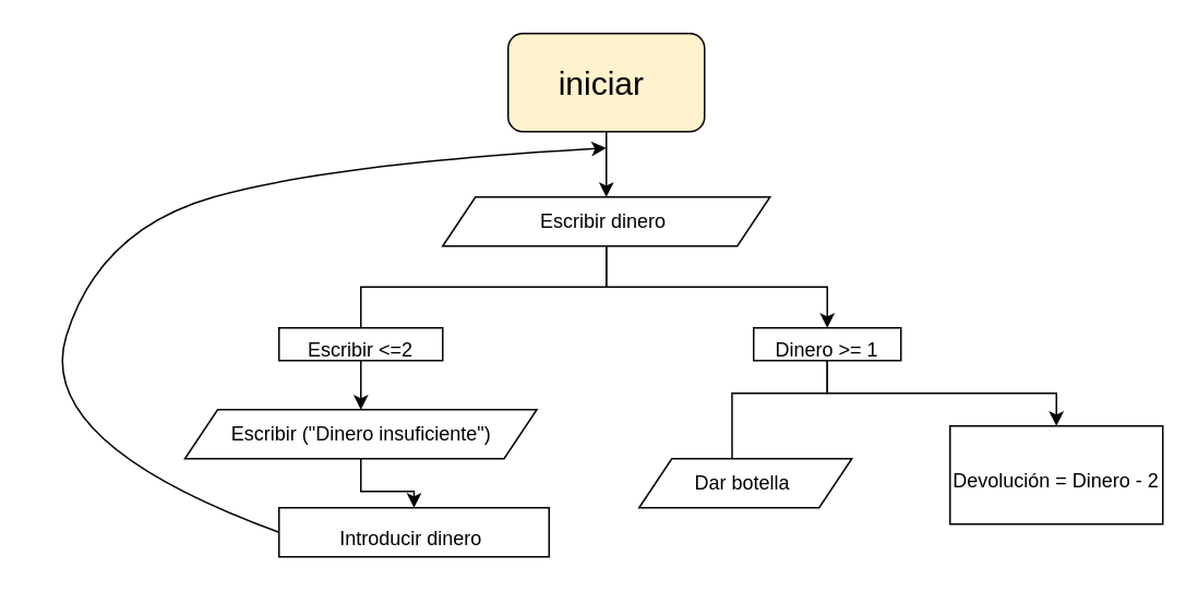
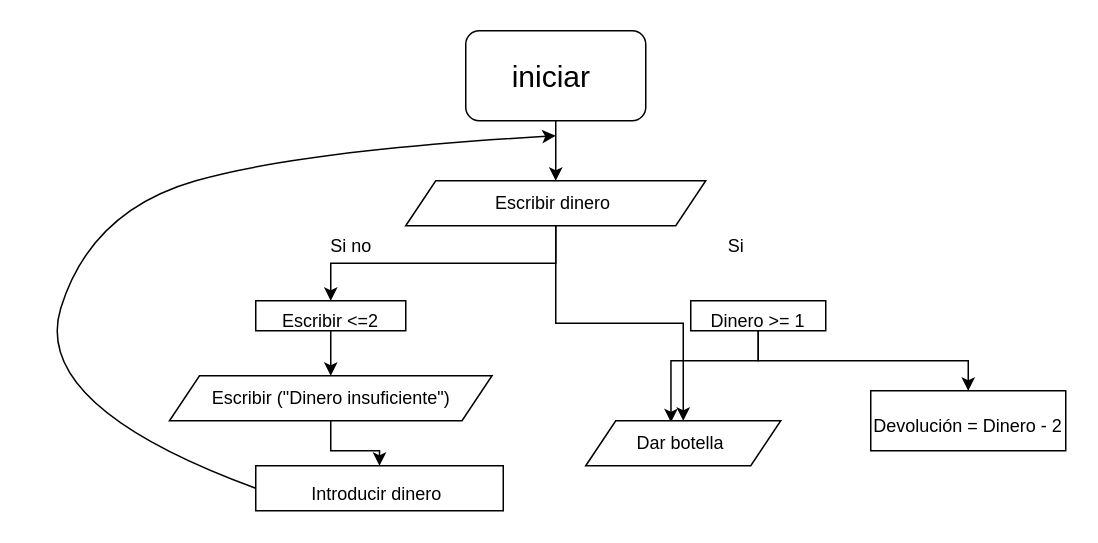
- <mxCell id="2" value="&lt;font style=&quot;font-size: 20px;&quot;&gt;iniciar&amp;nbsp;&lt;/font&gt;" style="rounded=1;whiteSpace=wrap;html=1;fillColor=#fff2cc;" parent="1" vertex="1"><mxGeometry x="310" y="20" width="120" height="60" as="geometry" /></mxCell>
+ <mxCell id="2" value="&lt;font style=&quot;font-size: 20px;&quot;&gt;iniciar&amp;nbsp;&lt;/font&gt;" style="rounded=1;whiteSpace=wrap;html=1;" parent="1" vertex="1"><mxGeometry x="310" y="20" width="120" height="60" as="geometry" /></mxCell>
+ <mxCell id="11" value="&lt;font style=&quot;font-size: 12px;&quot;&gt;Si no&amp;nbsp;&lt;/font&gt;" style="text;html=1;align=center;verticalAlign=middle;resizable=0;points=[];autosize=1;strokeColor=none;fillColor=none;fontSize=20;" parent="1" vertex="1"><mxGeometry x="210" y="140" width="50" height="40" as="geometry" /></mxCell>
+ <mxCell id="10" value="&lt;font style=&quot;font-size: 12px;&quot;&gt;Si&lt;/font&gt;" style="text;html=1;align=center;verticalAlign=middle;resizable=0;points=[];autosize=1;strokeColor=none;fillColor=none;fontSize=20;" parent="1" vertex="1"><mxGeometry x="475" y="140" width="30" height="40" as="geometry" /></mxCell>
- <mxCell id="4" style="edgeStyle=orthogonalEdgeStyle;rounded=0;orthogonalLoop=1;jettySize=auto;html=1;exitX=0.5;exitY=1;exitDx=0;exitDy=0;fontSize=12;" parent="1" source="5" target="9" edge="1"><mxGeometry relative="1" as="geometry" /></mxCell>
+ <mxCell id="4" style="edgeStyle=orthogonalEdgeStyle;rounded=0;orthogonalLoop=1;jettySize=auto;html=1;exitX=0.5;exitY=1;exitDx=0;exitDy=0;fontSize=12;" parent="1" source="5" target="18" edge="1"><mxGeometry relative="1" as="geometry" /></mxCell>
- <mxCell id="6" style="edgeStyle=orthogonalEdgeStyle;rounded=0;orthogonalLoop=1;jettySize=auto;html=1;entryX=0.5;entryY=0;entryDx=0;entryDy=0;fontSize=20;exitX=0.5;exitY=1;exitDx=0;exitDy=0;endArrow=none;" parent="1" source="5" target="13" edge="1"><mxGeometry relative="1" as="geometry"><mxPoint x="360" y="160" as="sourcePoint" /></mxGeometry></mxCell>
+ <mxCell id="6" style="edgeStyle=orthogonalEdgeStyle;rounded=0;orthogonalLoop=1;jettySize=auto;html=1;entryX=0.5;entryY=0;entryDx=0;entryDy=0;fontSize=20;exitX=0.5;exitY=1;exitDx=0;exitDy=0;" parent="1" source="5" target="13" edge="1"><mxGeometry relative="1" as="geometry"><mxPoint x="360" y="160" as="sourcePoint" /></mxGeometry></mxCell>
- <mxCell id="7" style="edgeStyle=orthogonalEdgeStyle;rounded=0;orthogonalLoop=1;jettySize=auto;html=1;exitX=0.5;exitY=1;exitDx=0;exitDy=0;entryX=0.437;entryY=0.033;entryDx=0;entryDy=0;entryPerimeter=0;endArrow=none;" edge="1" parent="1" source="9" target="18"><mxGeometry relative="1" as="geometry"><Array as="points"><mxPoint x="505" y="240" /><mxPoint x="447" y="240" /></Array></mxGeometry></mxCell>
+ <mxCell id="7" style="edgeStyle=orthogonalEdgeStyle;rounded=0;orthogonalLoop=1;jettySize=auto;html=1;exitX=0.5;exitY=1;exitDx=0;exitDy=0;entryX=0.437;entryY=0.033;entryDx=0;entryDy=0;entryPerimeter=0;" edge="1" parent="1" source="9" target="18"><mxGeometry relative="1" as="geometry"><Array as="points"><mxPoint x="505" y="240" /><mxPoint x="447" y="240" /></Array></mxGeometry></mxCell>
- <mxCell id="19" value="&lt;span style=&quot;font-size: 12px;&quot;&gt;Devolución = Dinero - 2&lt;/span&gt;" style="rounded=0;whiteSpace=wrap;html=1;fontSize=20;" vertex="1" parent="1"><mxGeometry x="580" y="260" width="130" height="60" as="geometry" /></mxCell>
+ <mxCell id="19" value="&lt;span style=&quot;font-size: 12px;&quot;&gt;Devolución = Dinero - 2&lt;/span&gt;" style="rounded=0;whiteSpace=wrap;html=1;fontSize=20;" vertex="1" parent="1"><mxGeometry x="580" y="260" width="130" height="40" as="geometry" /></mxCell>
